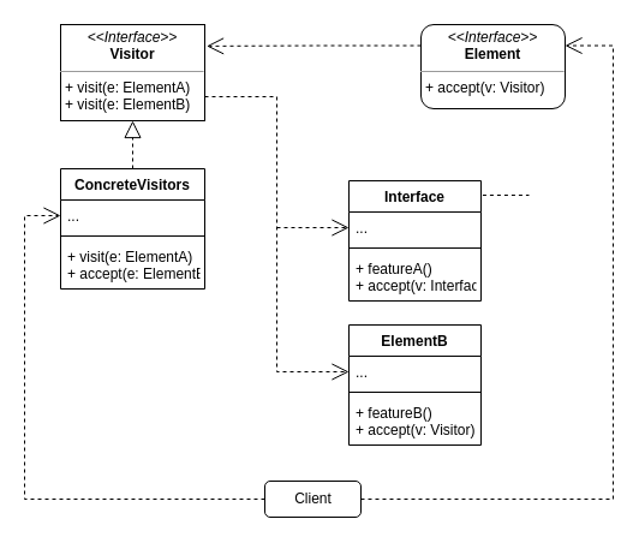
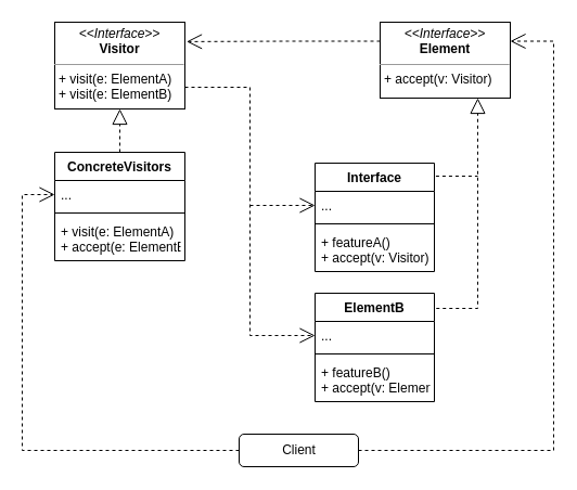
- <mxCell id="3" value="&lt;p style=&quot;margin: 0px ; margin-top: 4px ; text-align: center&quot;&gt;&lt;i&gt;&amp;lt;&amp;lt;Interface&amp;gt;&amp;gt;&lt;/i&gt;&lt;br&gt;&lt;b&gt;Element&lt;/b&gt;&lt;/p&gt;&lt;hr size=&quot;1&quot;&gt;&lt;p style=&quot;margin: 0px ; margin-left: 4px&quot;&gt;+ accept(v: Visitor)&lt;/p&gt;" style="verticalAlign=top;align=left;overflow=fill;fontSize=12;fontFamily=Helvetica;html=1;rounded=1;" vertex="1" parent="1"><mxGeometry x="350" y="20" width="120" height="70" as="geometry" /></mxCell>
+ <mxCell id="3" value="&lt;p style=&quot;margin: 0px ; margin-top: 4px ; text-align: center&quot;&gt;&lt;i&gt;&amp;lt;&amp;lt;Interface&amp;gt;&amp;gt;&lt;/i&gt;&lt;br&gt;&lt;b&gt;Element&lt;/b&gt;&lt;/p&gt;&lt;hr size=&quot;1&quot;&gt;&lt;p style=&quot;margin: 0px ; margin-left: 4px&quot;&gt;+ accept(v: Visitor)&lt;/p&gt;" style="verticalAlign=top;align=left;overflow=fill;fontSize=12;fontFamily=Helvetica;html=1;" vertex="1" parent="1"><mxGeometry x="350" y="20" width="120" height="70" as="geometry" /></mxCell>
+ <mxCell id="18" value="" style="endArrow=block;dashed=1;endFill=0;endSize=12;html=1;rounded=0;strokeWidth=1;exitX=1.016;exitY=0.14;exitDx=0;exitDy=0;exitPerimeter=0;entryX=0.75;entryY=1;entryDx=0;entryDy=0;" edge="1" parent="1" source="9" target="3"><mxGeometry width="160" relative="1" as="geometry"><mxPoint x="310" y="150" as="sourcePoint" /><mxPoint x="470" y="150" as="targetPoint" /><Array as="points"><mxPoint x="440" y="284" /></Array></mxGeometry></mxCell>
- <mxCell id="8" value="+ featureA()&#10;+ accept(v: Interface)" style="text;strokeColor=none;fillColor=none;align=left;verticalAlign=top;spacingLeft=4;spacingRight=4;overflow=hidden;rotatable=0;points=[[0,0.5],[1,0.5]];portConstraint=eastwest;" vertex="1" parent="5"><mxGeometry y="60" width="110" height="40" as="geometry" /></mxCell>
+ <mxCell id="8" value="+ featureA()&#10;+ accept(v: Visitor)" style="text;strokeColor=none;fillColor=none;align=left;verticalAlign=top;spacingLeft=4;spacingRight=4;overflow=hidden;rotatable=0;points=[[0,0.5],[1,0.5]];portConstraint=eastwest;" vertex="1" parent="5"><mxGeometry y="60" width="110" height="40" as="geometry" /></mxCell>
- <mxCell id="12" value="+ featureB()&#10;+ accept(v: Visitor)" style="text;strokeColor=none;fillColor=none;align=left;verticalAlign=top;spacingLeft=4;spacingRight=4;overflow=hidden;rotatable=0;points=[[0,0.5],[1,0.5]];portConstraint=eastwest;" vertex="1" parent="9"><mxGeometry y="60" width="110" height="40" as="geometry" /></mxCell>
+ <mxCell id="12" value="+ featureB()&#10;+ accept(v: ElementA)" style="text;strokeColor=none;fillColor=none;align=left;verticalAlign=top;spacingLeft=4;spacingRight=4;overflow=hidden;rotatable=0;points=[[0,0.5],[1,0.5]];portConstraint=eastwest;" vertex="1" parent="9"><mxGeometry y="60" width="110" height="40" as="geometry" /></mxCell>
- <mxCell id="22" value="Client" style="html=1;rounded=1;" vertex="1" parent="1"><mxGeometry x="220" y="400" width="80" height="30" as="geometry" /></mxCell>
+ <mxCell id="22" value="Client" style="html=1;rounded=1;" vertex="1" parent="1"><mxGeometry x="220" y="400" width="110" height="30" as="geometry" /></mxCell>
